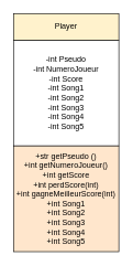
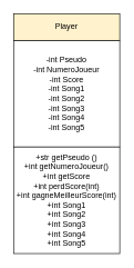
- <mxCell id="3" value="+str getPseudo ()&lt;br&gt;+int getNumeroJoueur()&lt;br&gt;+int getScore&lt;br&gt;+int perdScore(int)&lt;br&gt;+int gagneMeilleurScore(int)&lt;br&gt;+int Song1&lt;br&gt;+int Song2&lt;br&gt;+int Song3&lt;br&gt;+int Song4&lt;br&gt;+int Song5" style="rounded=0;whiteSpace=wrap;html=1;fillColor=#ffe6cc;" vertex="1" parent="1"><mxGeometry x="20" y="220" width="160" height="160" as="geometry" /></mxCell>
+ <mxCell id="3" value="+str getPseudo ()&lt;br&gt;+int getNumeroJoueur()&lt;br&gt;+int getScore&lt;br&gt;+int perdScore(int)&lt;br&gt;+int gagneMeilleurScore(int)&lt;br&gt;+int Song1&lt;br&gt;+int Song2&lt;br&gt;+int Song3&lt;br&gt;+int Song4&lt;br&gt;+int Song5" style="rounded=0;whiteSpace=wrap;html=1;" vertex="1" parent="1"><mxGeometry x="20" y="220" width="160" height="160" as="geometry" /></mxCell>
